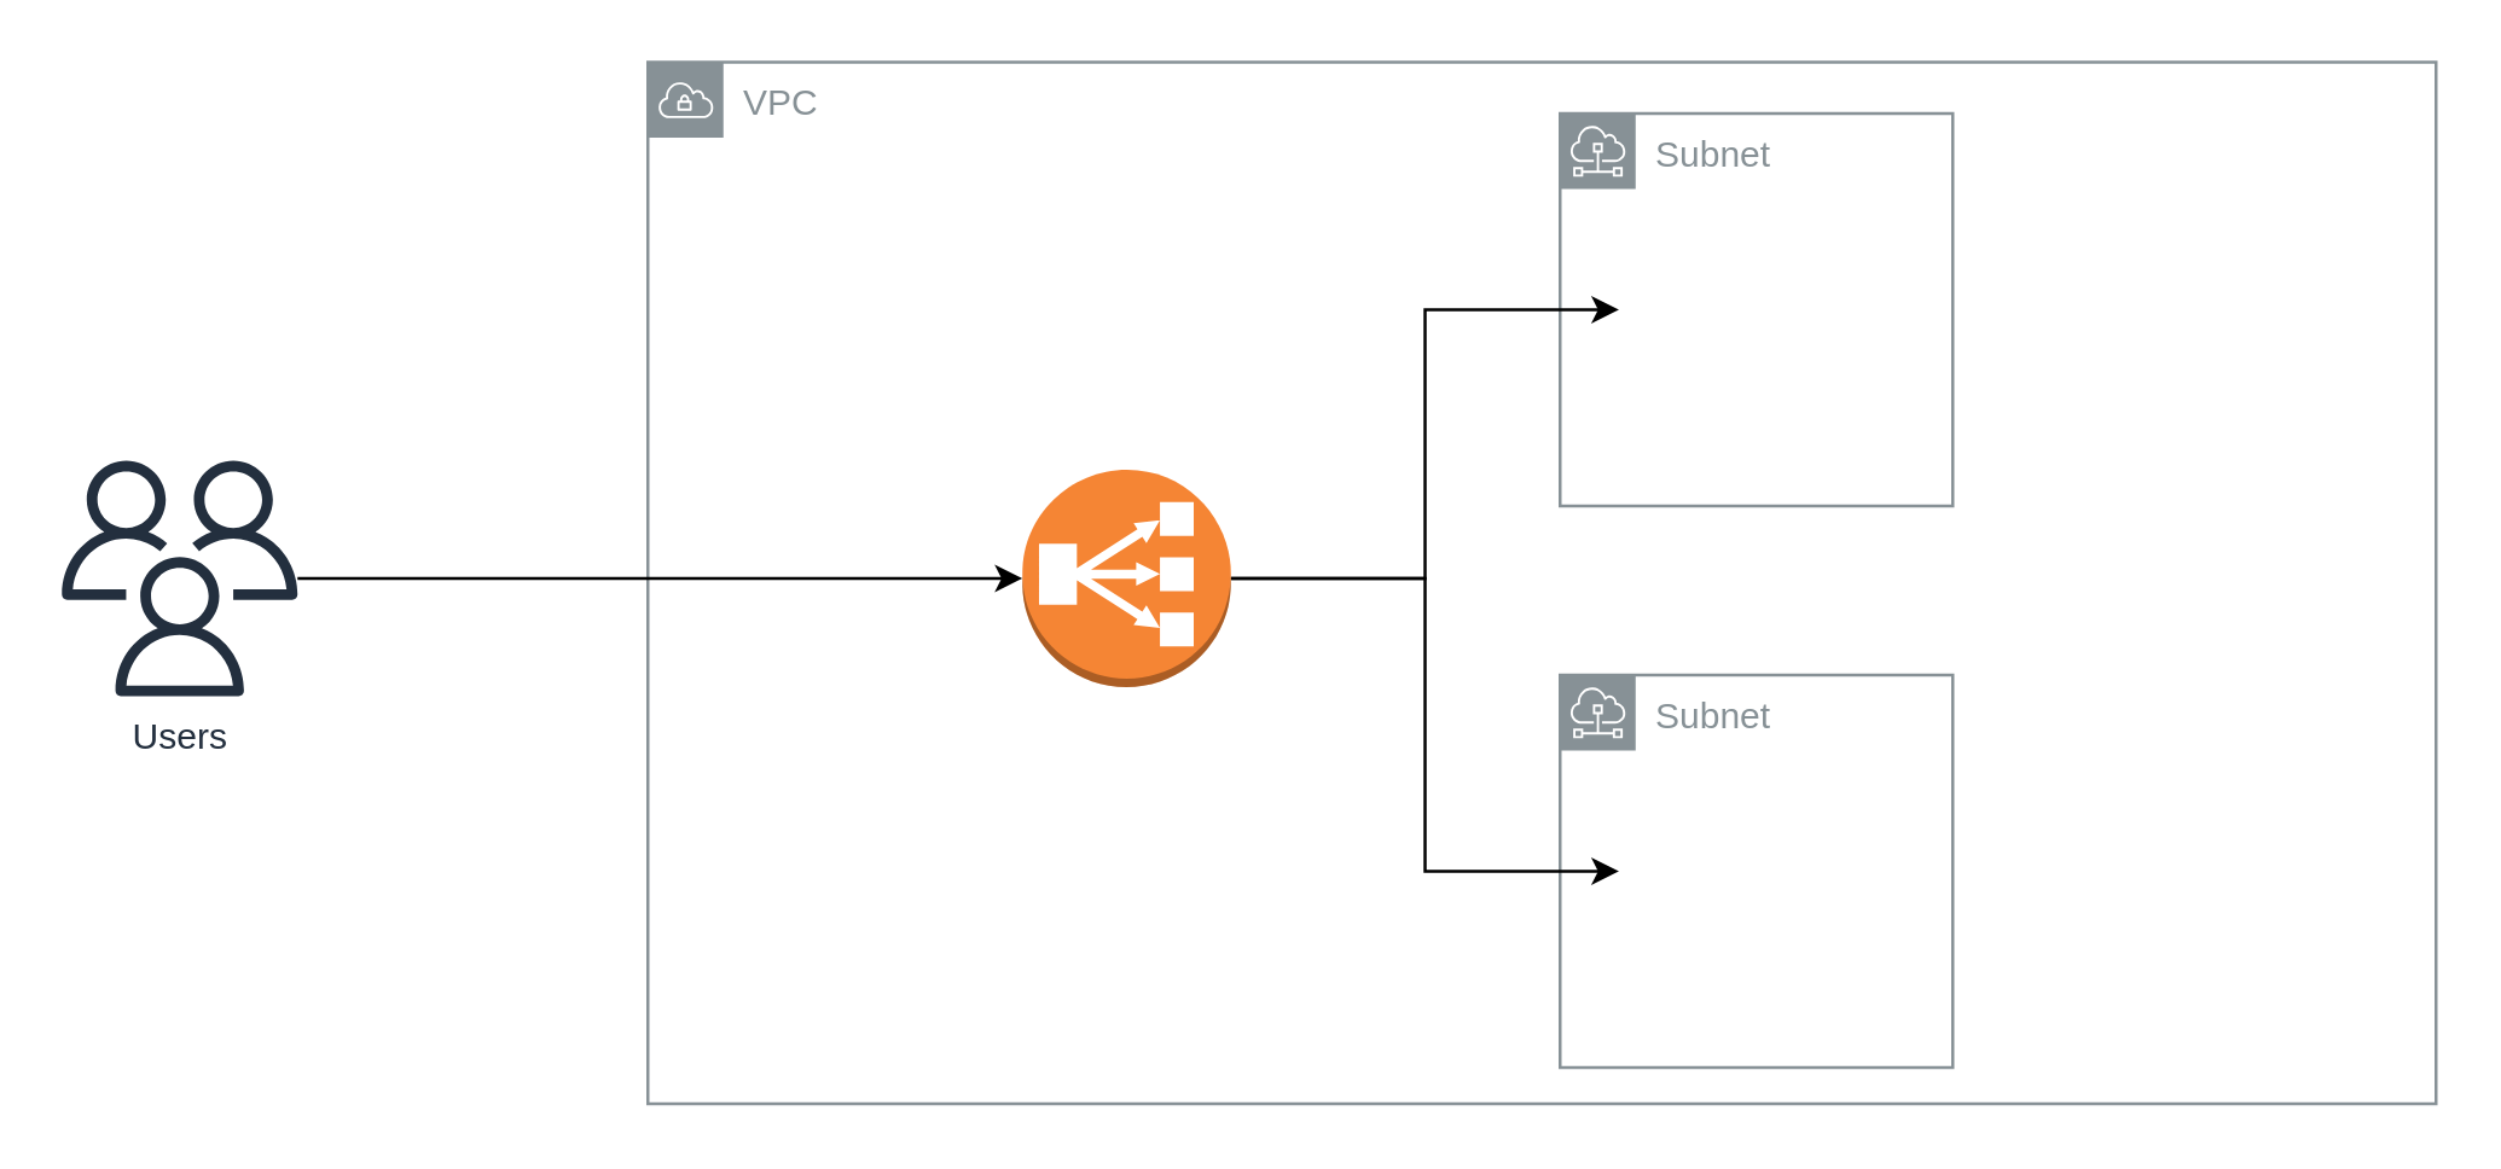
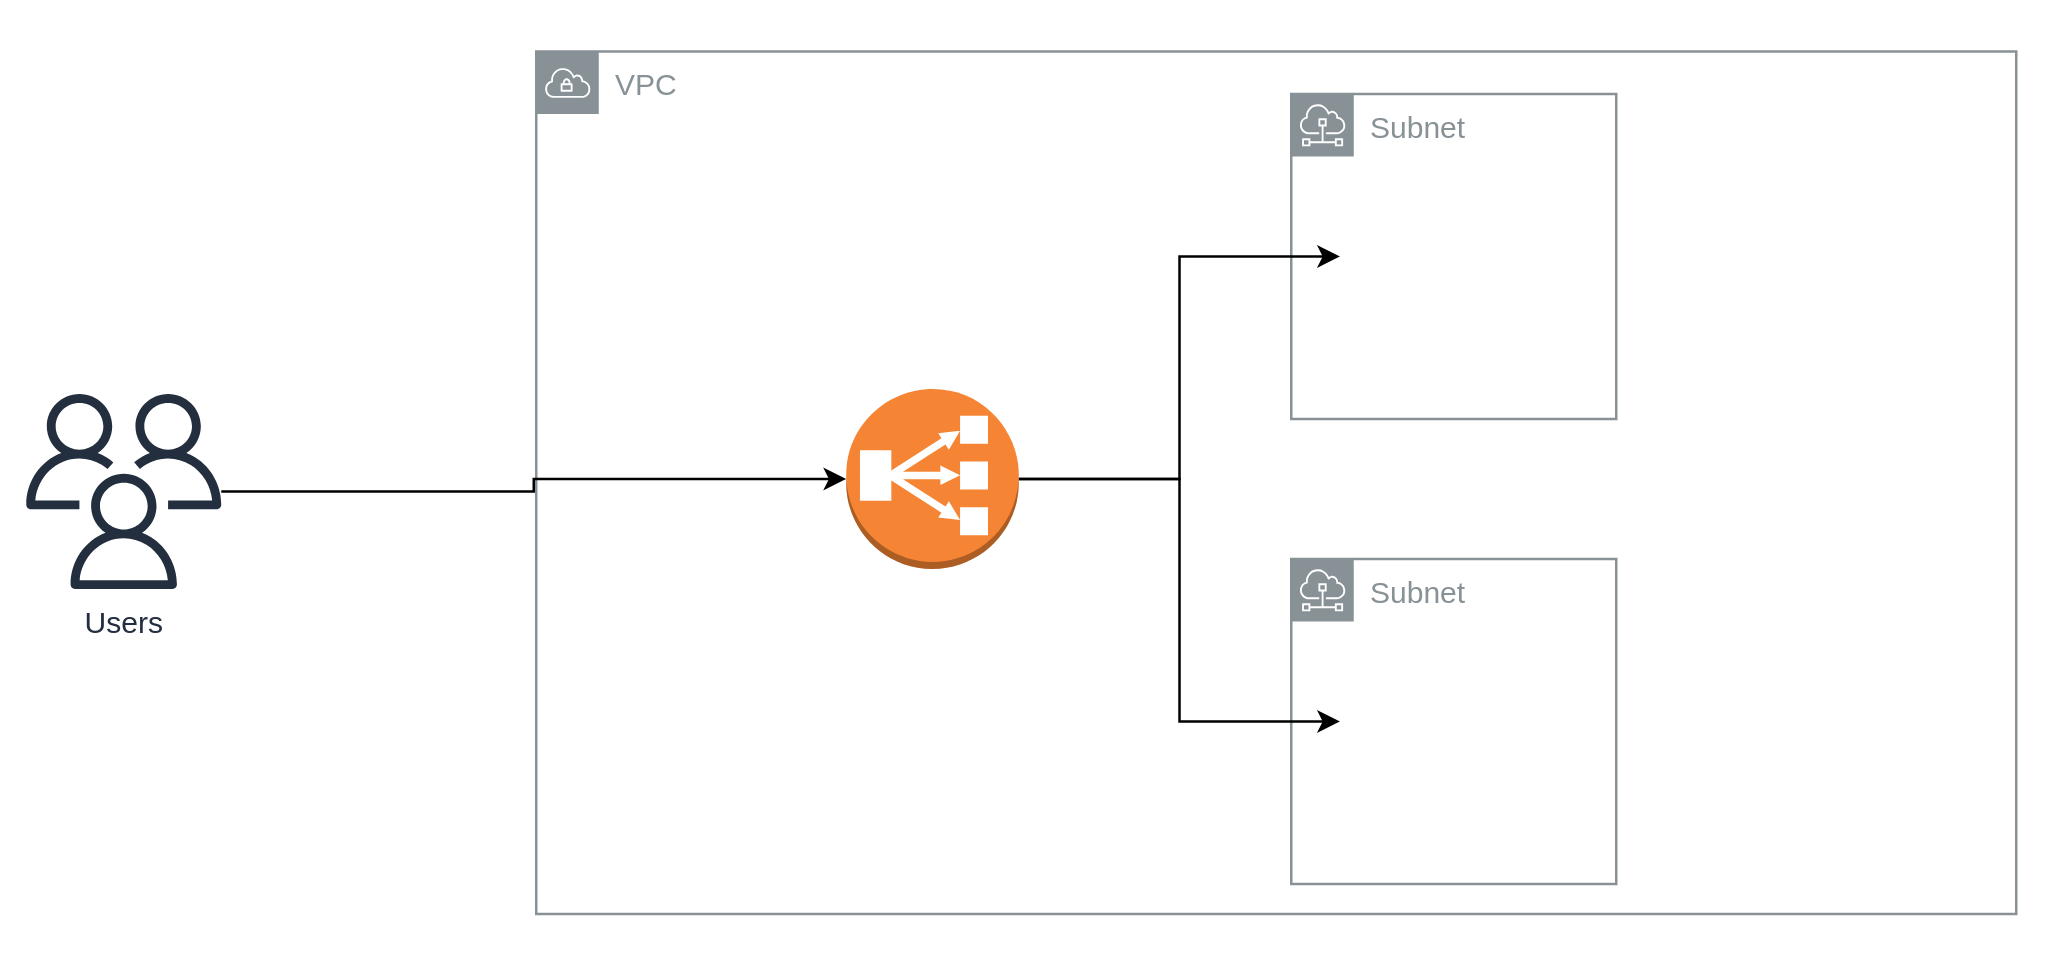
- <mxCell id="11" value="Users" style="sketch=0;outlineConnect=0;fontColor=#232F3E;gradientColor=none;fillColor=#232F3E;strokeColor=none;dashed=0;verticalLabelPosition=bottom;verticalAlign=top;align=center;html=1;fontSize=12;fontStyle=0;aspect=fixed;pointerEvents=1;shape=mxgraph.aws4.users;" vertex="1" parent="1"><mxGeometry x="20" y="152" width="78" height="78" as="geometry" /></mxCell>
+ <mxCell id="11" value="Users" style="sketch=0;outlineConnect=0;fontColor=#232F3E;gradientColor=none;fillColor=#232F3E;strokeColor=none;dashed=0;verticalLabelPosition=bottom;verticalAlign=top;align=center;html=1;fontSize=12;fontStyle=0;aspect=fixed;pointerEvents=1;shape=mxgraph.aws4.users;" vertex="1" parent="1"><mxGeometry x="10" y="157" width="78" height="78" as="geometry" /></mxCell>
